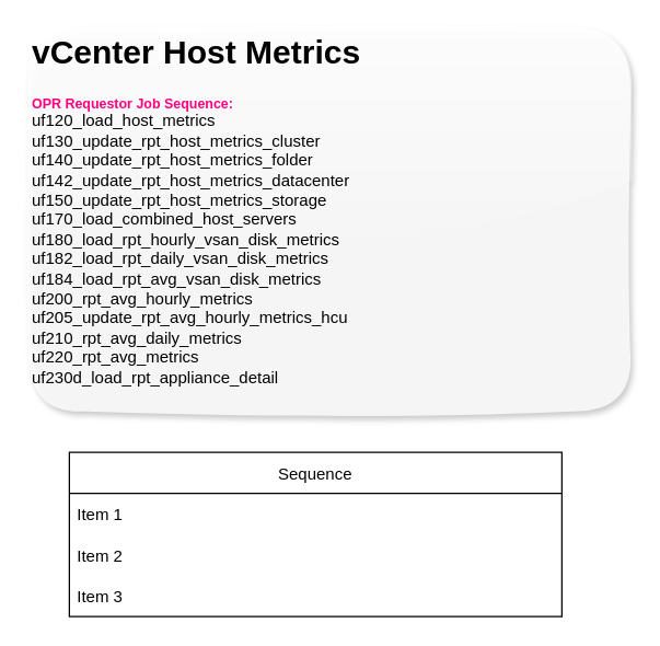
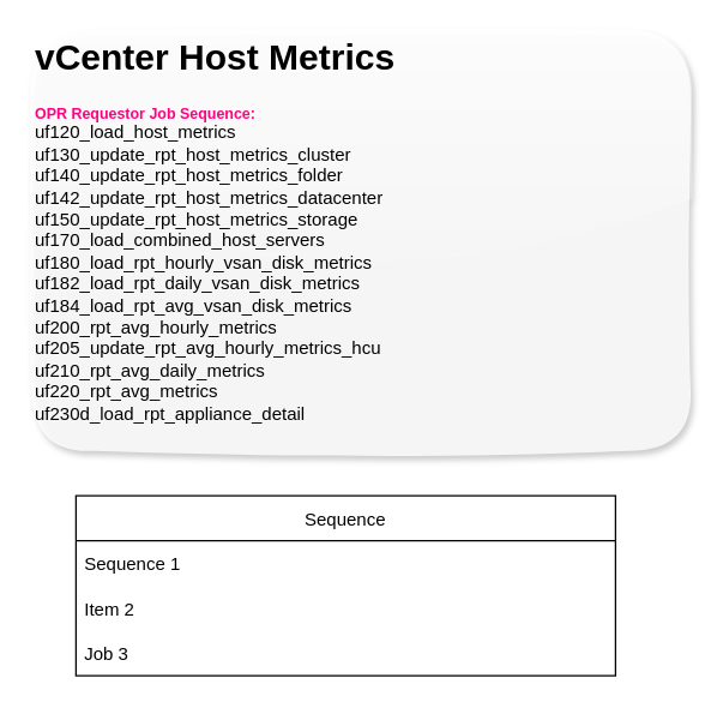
- <mxCell id="3" value="Item 1" style="text;strokeColor=none;fillColor=none;align=left;verticalAlign=middle;spacingLeft=4;spacingRight=4;overflow=hidden;points=[[0,0.5],[1,0.5]];portConstraint=eastwest;rotatable=0;" vertex="1" parent="2"><mxGeometry y="30" width="360" height="30" as="geometry" /></mxCell>
+ <mxCell id="3" value="Sequence 1" style="text;strokeColor=none;fillColor=none;align=left;verticalAlign=middle;spacingLeft=4;spacingRight=4;overflow=hidden;points=[[0,0.5],[1,0.5]];portConstraint=eastwest;rotatable=0;" vertex="1" parent="2"><mxGeometry y="30" width="360" height="30" as="geometry" /></mxCell>
- <mxCell id="5" value="Item 3" style="text;strokeColor=none;fillColor=none;align=left;verticalAlign=middle;spacingLeft=4;spacingRight=4;overflow=hidden;points=[[0,0.5],[1,0.5]];portConstraint=eastwest;rotatable=0;" vertex="1" parent="2"><mxGeometry y="90" width="360" height="30" as="geometry" /></mxCell>
+ <mxCell id="5" value="Job 3" style="text;strokeColor=none;fillColor=none;align=left;verticalAlign=middle;spacingLeft=4;spacingRight=4;overflow=hidden;points=[[0,0.5],[1,0.5]];portConstraint=eastwest;rotatable=0;" vertex="1" parent="2"><mxGeometry y="90" width="360" height="30" as="geometry" /></mxCell>
